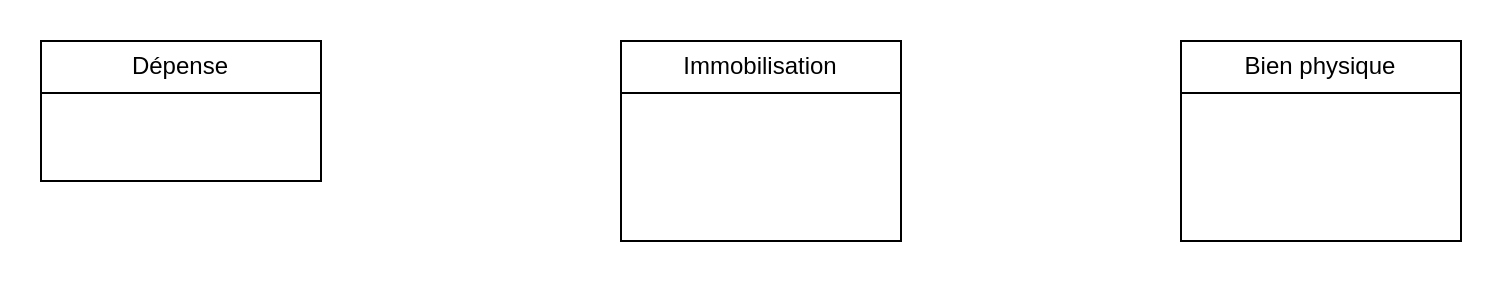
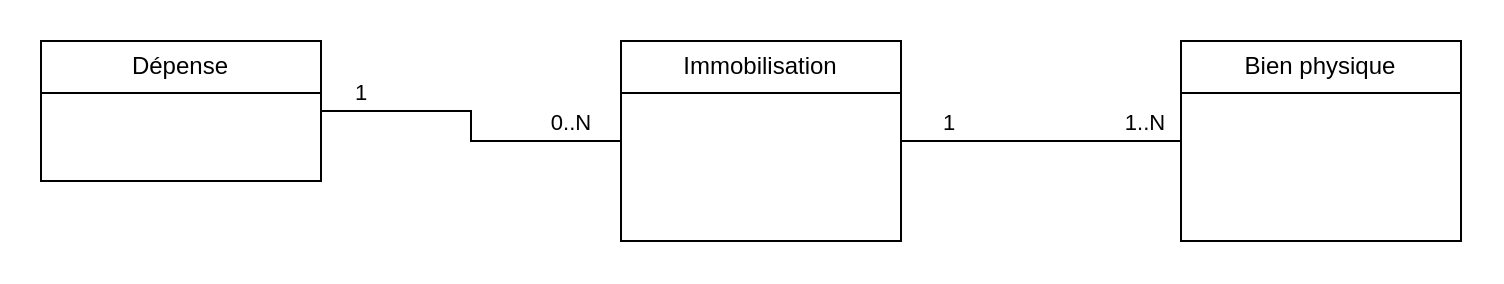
+ <mxCell id="2" style="edgeStyle=orthogonalEdgeStyle;rounded=0;orthogonalLoop=1;jettySize=auto;html=1;exitX=1;exitY=0.5;exitDx=0;exitDy=0;entryX=0;entryY=0.5;entryDx=0;entryDy=0;endArrow=none;endFill=0;" edge="1" parent="1" source="5" target="9"><mxGeometry relative="1" as="geometry" /></mxCell>
+ <mxCell id="3" value="0..N" style="edgeLabel;html=1;align=center;verticalAlign=middle;resizable=0;points=[];" vertex="1" connectable="0" parent="2"><mxGeometry x="0.688" y="1" relative="1" as="geometry"><mxPoint y="-9" as="offset" /></mxGeometry></mxCell>
+ <mxCell id="4" value="1" style="edgeLabel;html=1;align=center;verticalAlign=middle;resizable=0;points=[];" vertex="1" connectable="0" parent="2"><mxGeometry x="-0.768" y="1" relative="1" as="geometry"><mxPoint y="-9" as="offset" /></mxGeometry></mxCell>
+ <mxCell id="6" style="edgeStyle=orthogonalEdgeStyle;rounded=0;orthogonalLoop=1;jettySize=auto;html=1;exitX=1;exitY=0.5;exitDx=0;exitDy=0;entryX=0;entryY=0.5;entryDx=0;entryDy=0;endArrow=none;endFill=0;" edge="1" parent="1" source="9" target="10"><mxGeometry relative="1" as="geometry" /></mxCell>
+ <mxCell id="7" value="1" style="edgeLabel;html=1;align=center;verticalAlign=middle;resizable=0;points=[];" vertex="1" connectable="0" parent="6"><mxGeometry x="-0.675" relative="1" as="geometry"><mxPoint y="-10" as="offset" /></mxGeometry></mxCell>
+ <mxCell id="8" value="1..N" style="edgeLabel;html=1;align=center;verticalAlign=middle;resizable=0;points=[];" vertex="1" connectable="0" parent="6"><mxGeometry x="0.732" y="-2" relative="1" as="geometry"><mxPoint y="-12" as="offset" /></mxGeometry></mxCell>
